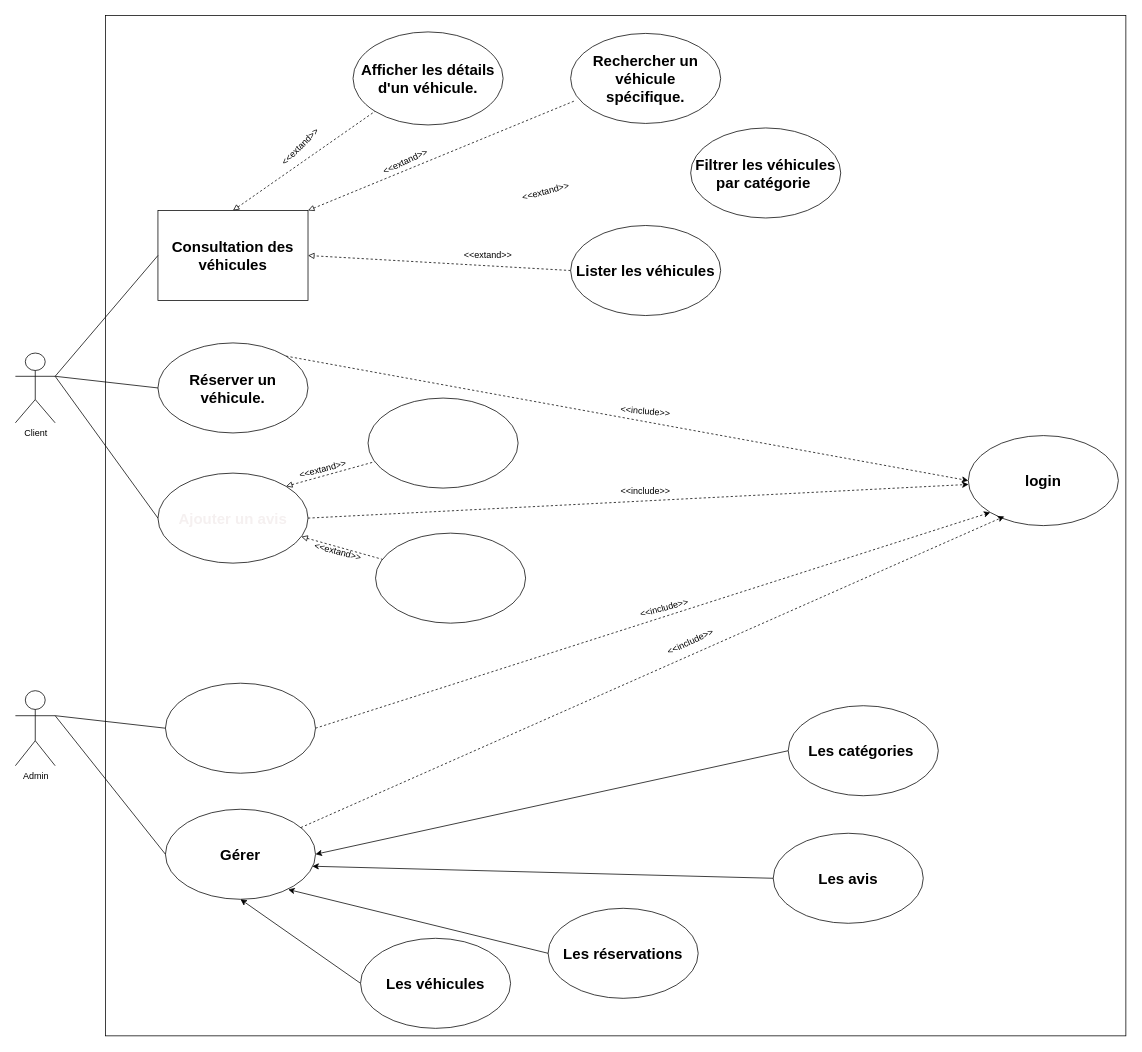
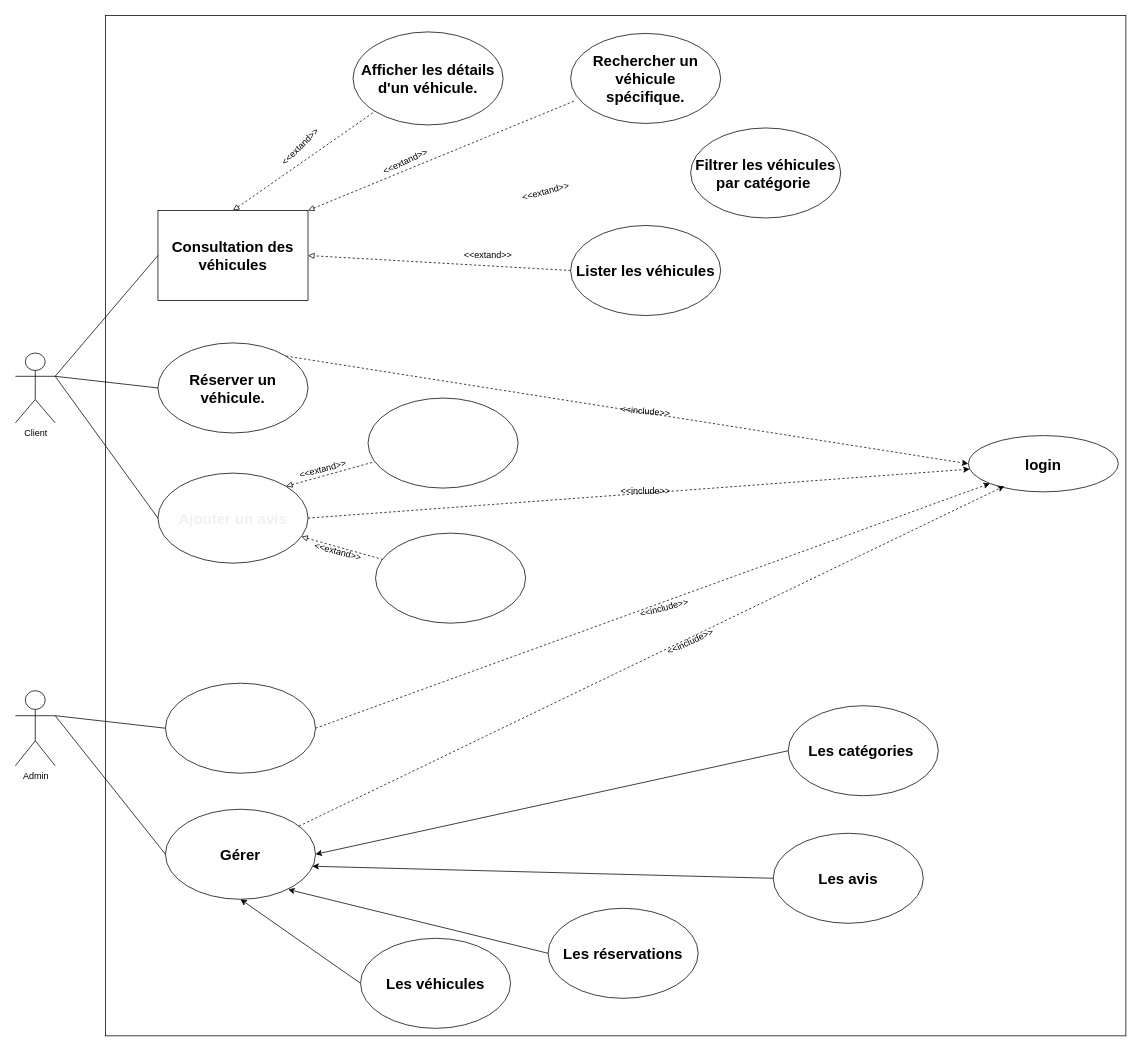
- <mxCell id="24" value="&lt;b&gt;&lt;font style=&quot;font-size: 20px;&quot;&gt;login&lt;/font&gt;&lt;/b&gt;" style="ellipse;whiteSpace=wrap;html=1;" parent="1" vertex="1"><mxGeometry x="1290" y="580" width="200" height="120" as="geometry" /></mxCell>
+ <mxCell id="24" value="&lt;b&gt;&lt;font style=&quot;font-size: 20px;&quot;&gt;login&lt;/font&gt;&lt;/b&gt;" style="ellipse;whiteSpace=wrap;html=1;" parent="1" vertex="1"><mxGeometry x="1290" y="580" width="200" height="75" as="geometry" /></mxCell>
